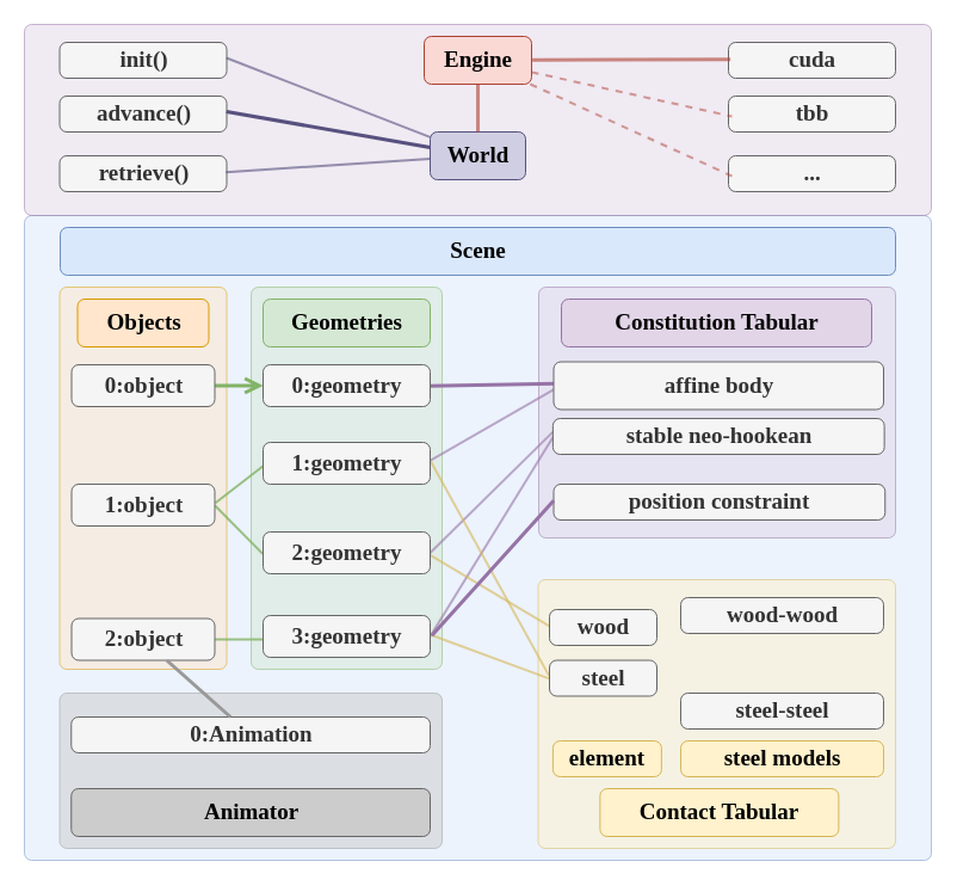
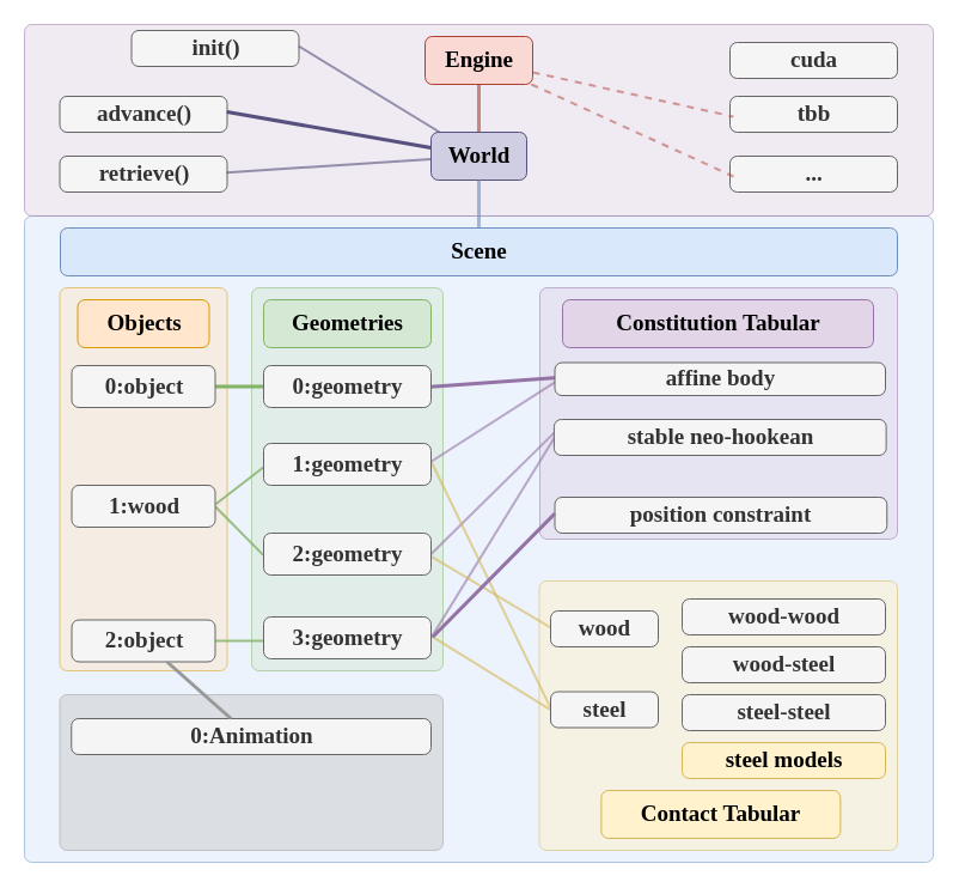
- <mxCell id="53" style="rounded=0;orthogonalLoop=1;jettySize=auto;html=1;fillColor=#fad9d5;strokeColor=#ae4132;strokeWidth=3;endArrow=none;endFill=0;startArrow=none;startFill=0;endSize=9;startSize=9;opacity=60;exitX=1.007;exitY=0.492;exitDx=0;exitDy=0;exitPerimeter=0;entryX=0.012;entryY=0.478;entryDx=0;entryDy=0;entryPerimeter=0;" parent="1" source="40" target="51" edge="1"><mxGeometry relative="1" as="geometry"><mxPoint x="198.5" y="-80" as="sourcePoint" /><mxPoint x="198.5" y="-10" as="targetPoint" /></mxGeometry></mxCell>
- <mxCell id="44" value="&lt;span style=&quot;font-size: 19px;&quot;&gt;&lt;b&gt;&lt;font face=&quot;Lucida Console&quot;&gt;init()&lt;br&gt;&lt;/font&gt;&lt;/b&gt;&lt;/span&gt;" style="text;html=1;align=center;verticalAlign=middle;resizable=1;points=[];autosize=0;strokeColor=#666666;fillColor=#f5f5f5;rounded=1;absoluteArcSize=1;arcSize=12;fontColor=#333333;" parent="1" vertex="1"><mxGeometry x="49.5" y="35" width="140" height="30" as="geometry" /></mxCell>
+ <mxCell id="44" value="&lt;span style=&quot;font-size: 19px;&quot;&gt;&lt;b&gt;&lt;font face=&quot;Lucida Console&quot;&gt;init()&lt;br&gt;&lt;/font&gt;&lt;/b&gt;&lt;/span&gt;" style="text;html=1;align=center;verticalAlign=middle;resizable=1;points=[];autosize=0;strokeColor=#666666;fillColor=#f5f5f5;rounded=1;absoluteArcSize=1;arcSize=12;fontColor=#333333;" parent="1" vertex="1"><mxGeometry x="109.5" y="25" width="140" height="30" as="geometry" /></mxCell>
+ <mxCell id="57" style="rounded=0;orthogonalLoop=1;jettySize=auto;html=1;fillColor=#dae8fc;strokeColor=#6c8ebf;strokeWidth=3;endArrow=none;endFill=0;startArrow=none;startFill=0;endSize=9;startSize=9;opacity=60;" parent="1" source="41" target="8" edge="1"><mxGeometry relative="1" as="geometry"><mxPoint x="395" y="80" as="sourcePoint" /><mxPoint x="395" y="120" as="targetPoint" /></mxGeometry></mxCell>
- <mxCell id="23" style="rounded=0;orthogonalLoop=1;jettySize=auto;html=1;fillColor=#d5e8d4;strokeColor=#82b366;strokeWidth=3;endArrow=open;endFill=0;startArrow=none;startFill=0;endSize=9;startSize=9;" parent="1" source="32" target="37" edge="1"><mxGeometry relative="1" as="geometry"><mxPoint x="229" y="165" as="sourcePoint" /><mxPoint x="351" y="285" as="targetPoint" /></mxGeometry></mxCell>
+ <mxCell id="23" style="rounded=0;orthogonalLoop=1;jettySize=auto;html=1;fillColor=#d5e8d4;strokeColor=#82b366;strokeWidth=3;endArrow=none;endFill=0;startArrow=none;startFill=0;endSize=9;startSize=9;" parent="1" source="32" target="37" edge="1"><mxGeometry relative="1" as="geometry"><mxPoint x="229" y="165" as="sourcePoint" /><mxPoint x="351" y="285" as="targetPoint" /></mxGeometry></mxCell>
- <mxCell id="28" value="&lt;span style=&quot;font-size: 19px;&quot;&gt;&lt;b&gt;&lt;font face=&quot;Lucida Console&quot;&gt;affine body&lt;br&gt;&lt;/font&gt;&lt;/b&gt;&lt;/span&gt;" style="text;html=1;align=center;verticalAlign=middle;resizable=1;points=[];autosize=0;strokeColor=#666666;fillColor=#f5f5f5;rounded=1;absoluteArcSize=1;arcSize=12;fontColor=#333333;" parent="1" vertex="1"><mxGeometry x="463.5" y="302.5" width="276.5" height="40" as="geometry" /></mxCell>
+ <mxCell id="28" value="&lt;span style=&quot;font-size: 19px;&quot;&gt;&lt;b&gt;&lt;font face=&quot;Lucida Console&quot;&gt;affine body&lt;br&gt;&lt;/font&gt;&lt;/b&gt;&lt;/span&gt;" style="text;html=1;align=center;verticalAlign=middle;resizable=1;points=[];autosize=0;strokeColor=#666666;fillColor=#f5f5f5;rounded=1;absoluteArcSize=1;arcSize=12;fontColor=#333333;" parent="1" vertex="1"><mxGeometry x="463.5" y="302.5" width="276.5" height="27.5" as="geometry" /></mxCell>
- <mxCell id="42" value="&lt;span style=&quot;font-size: 19px;&quot;&gt;&lt;b&gt;&lt;font face=&quot;Lucida Console&quot;&gt;position constraint&lt;br&gt;&lt;/font&gt;&lt;/b&gt;&lt;/span&gt;" style="text;html=1;align=center;verticalAlign=middle;resizable=1;points=[];autosize=0;strokeColor=#666666;fillColor=#f5f5f5;rounded=1;absoluteArcSize=1;arcSize=12;fontColor=#333333;" parent="1" vertex="1"><mxGeometry x="463.5" y="405" width="277.75" height="30" as="geometry" /></mxCell>
+ <mxCell id="42" value="&lt;span style=&quot;font-size: 19px;&quot;&gt;&lt;b&gt;&lt;font face=&quot;Lucida Console&quot;&gt;position constraint&lt;br&gt;&lt;/font&gt;&lt;/b&gt;&lt;/span&gt;" style="text;html=1;align=center;verticalAlign=middle;resizable=1;points=[];autosize=0;strokeColor=#666666;fillColor=#f5f5f5;rounded=1;absoluteArcSize=1;arcSize=12;fontColor=#333333;" parent="1" vertex="1"><mxGeometry x="463.5" y="415" width="277.75" height="30" as="geometry" /></mxCell>
- <mxCell id="33" value="&lt;span style=&quot;font-size: 19px;&quot;&gt;&lt;b&gt;&lt;font face=&quot;Lucida Console&quot;&gt;1:object&lt;br&gt;&lt;/font&gt;&lt;/b&gt;&lt;/span&gt;" style="text;html=1;align=center;verticalAlign=middle;resizable=1;points=[];autosize=0;strokeColor=#666666;fillColor=#f5f5f5;rounded=1;absoluteArcSize=1;arcSize=12;fontColor=#333333;" parent="1" vertex="1"><mxGeometry x="59.5" y="405" width="120" height="35" as="geometry" /></mxCell>
+ <mxCell id="33" value="&lt;span style=&quot;font-size: 19px;&quot;&gt;&lt;b&gt;&lt;font face=&quot;Lucida Console&quot;&gt;1:wood&lt;br&gt;&lt;/font&gt;&lt;/b&gt;&lt;/span&gt;" style="text;html=1;align=center;verticalAlign=middle;resizable=1;points=[];autosize=0;strokeColor=#666666;fillColor=#f5f5f5;rounded=1;absoluteArcSize=1;arcSize=12;fontColor=#333333;" parent="1" vertex="1"><mxGeometry x="59.5" y="405" width="120" height="35" as="geometry" /></mxCell>
+ <mxCell id="12" value="&lt;span style=&quot;font-size: 19px;&quot;&gt;&lt;b&gt;&lt;font face=&quot;Lucida Console&quot;&gt;wood-steel&lt;br&gt;&lt;/font&gt;&lt;/b&gt;&lt;/span&gt;" style="text;html=1;align=center;verticalAlign=middle;resizable=1;points=[];autosize=0;strokeColor=#666666;fillColor=#f5f5f5;rounded=1;absoluteArcSize=1;arcSize=12;fontColor=#333333;" parent="1" vertex="1"><mxGeometry x="570" y="540" width="170" height="30" as="geometry" /></mxCell>
- <mxCell id="30" value="&lt;span style=&quot;font-size: 19px;&quot;&gt;&lt;b&gt;&lt;font face=&quot;Lucida Console&quot;&gt;steel&lt;br&gt;&lt;/font&gt;&lt;/b&gt;&lt;/span&gt;" style="text;html=1;align=center;verticalAlign=middle;resizable=1;points=[];autosize=0;strokeColor=#666666;fillColor=#f5f5f5;rounded=1;absoluteArcSize=1;arcSize=12;fontColor=#333333;imageAspect=1;" parent="1" vertex="1"><mxGeometry x="460" y="552.5" width="90" height="30" as="geometry" /></mxCell>
+ <mxCell id="30" value="&lt;span style=&quot;font-size: 19px;&quot;&gt;&lt;b&gt;&lt;font face=&quot;Lucida Console&quot;&gt;steel&lt;br&gt;&lt;/font&gt;&lt;/b&gt;&lt;/span&gt;" style="text;html=1;align=center;verticalAlign=middle;resizable=1;points=[];autosize=0;strokeColor=#666666;fillColor=#f5f5f5;rounded=1;absoluteArcSize=1;arcSize=12;fontColor=#333333;imageAspect=1;" parent="1" vertex="1"><mxGeometry x="460" y="577.5" width="90" height="30" as="geometry" /></mxCell>
- <mxCell id="14" value="&lt;span style=&quot;font-size: 19px;&quot;&gt;&lt;b&gt;&lt;font face=&quot;Lucida Console&quot;&gt;element&lt;br&gt;&lt;/font&gt;&lt;/b&gt;&lt;/span&gt;" style="text;html=1;align=center;verticalAlign=middle;resizable=1;points=[];autosize=0;strokeColor=#d6b656;fillColor=#fff2cc;rounded=1;absoluteArcSize=1;arcSize=12;" parent="1" vertex="1"><mxGeometry x="462.88" y="620" width="91" height="30" as="geometry" /></mxCell>
- <mxCell id="59" value="&lt;span style=&quot;font-size: 19px;&quot;&gt;&lt;b&gt;&lt;font face=&quot;Lucida Console&quot;&gt;Animator&lt;br&gt;&lt;/font&gt;&lt;/b&gt;&lt;/span&gt;" style="text;html=1;align=center;verticalAlign=middle;resizable=1;points=[];autosize=1;strokeColor=#666666;fillColor=#CCCCCC;rounded=1;absoluteArcSize=1;arcSize=12;" parent="1" vertex="1"><mxGeometry x="59.25" y="660" width="300.75" height="40" as="geometry" /></mxCell>
